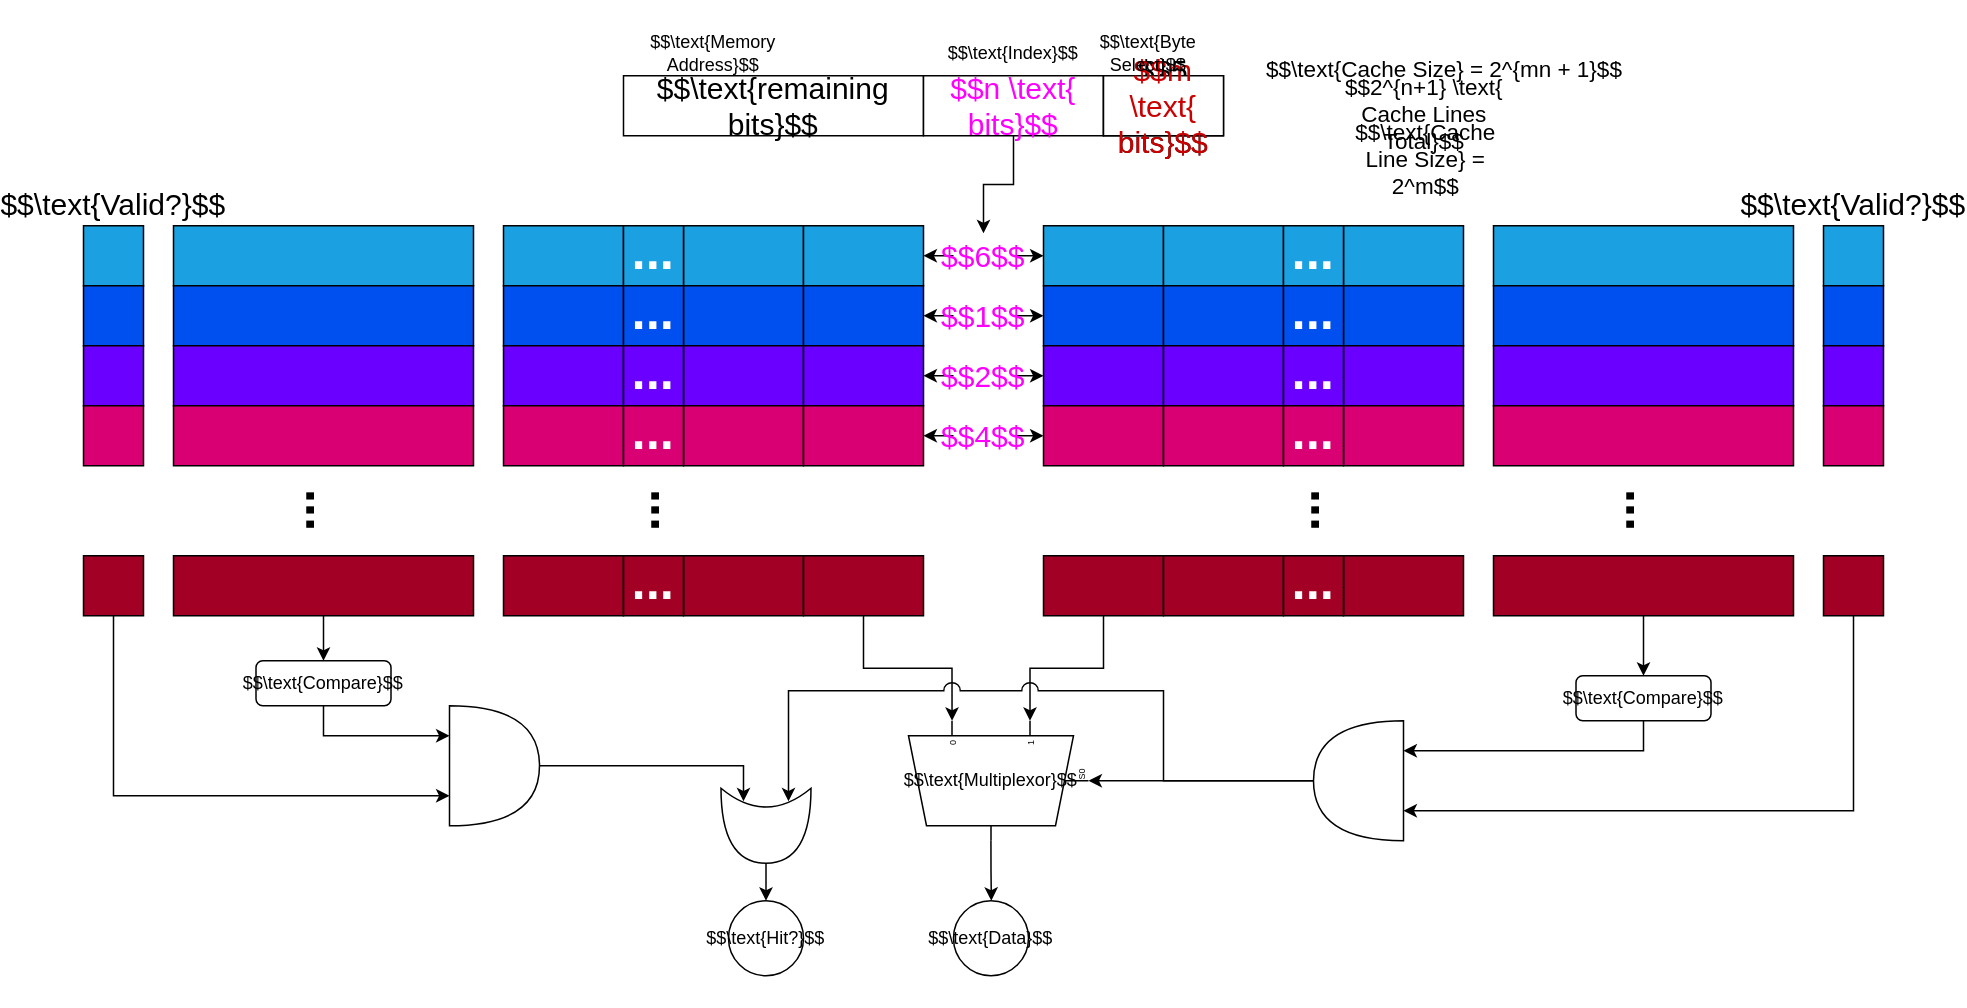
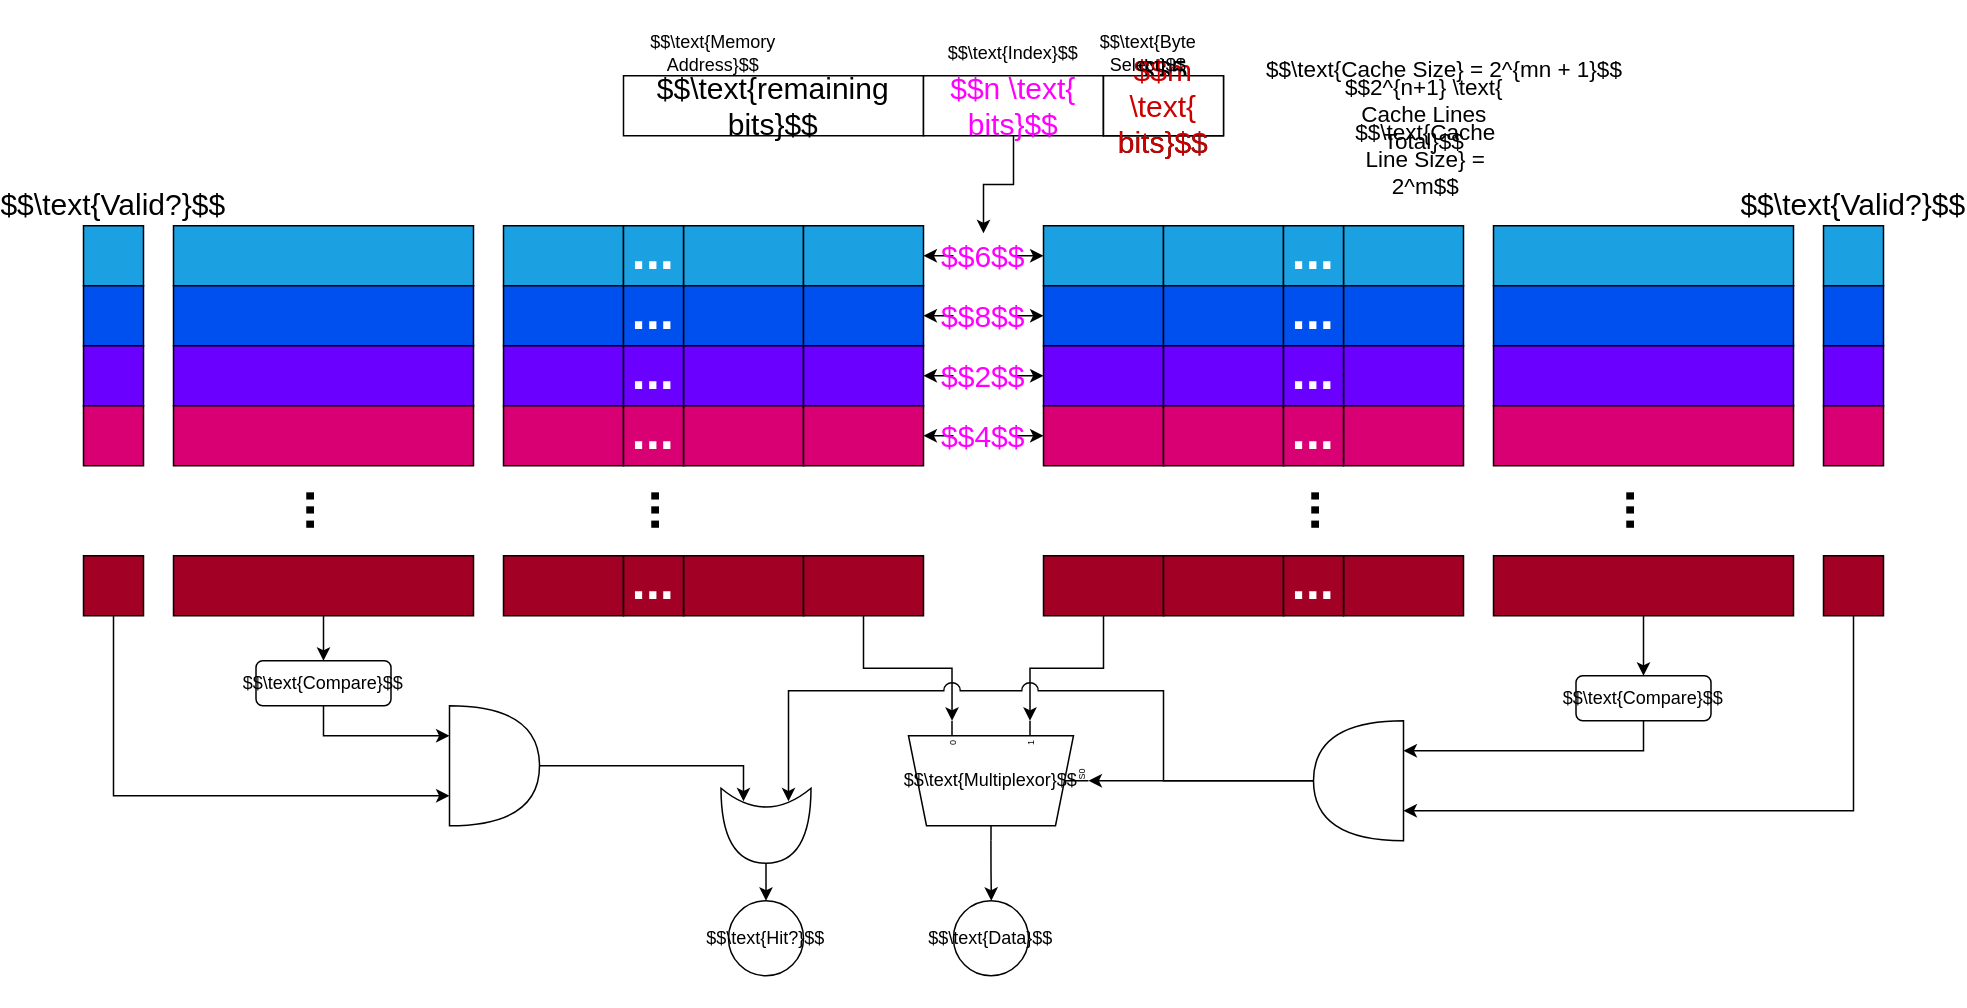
- <mxCell id="90" value="$$1$$" style="text;html=1;strokeColor=none;fillColor=none;align=center;verticalAlign=middle;whiteSpace=wrap;rounded=0;fontSize=20;fontColor=#FF00FF;" vertex="1" parent="1"><mxGeometry x="600" y="195" width="40" height="30" as="geometry" /></mxCell>
+ <mxCell id="90" value="$$8$$" style="text;html=1;strokeColor=none;fillColor=none;align=center;verticalAlign=middle;whiteSpace=wrap;rounded=0;fontSize=20;fontColor=#FF00FF;" vertex="1" parent="1"><mxGeometry x="600" y="195" width="40" height="30" as="geometry" /></mxCell>
